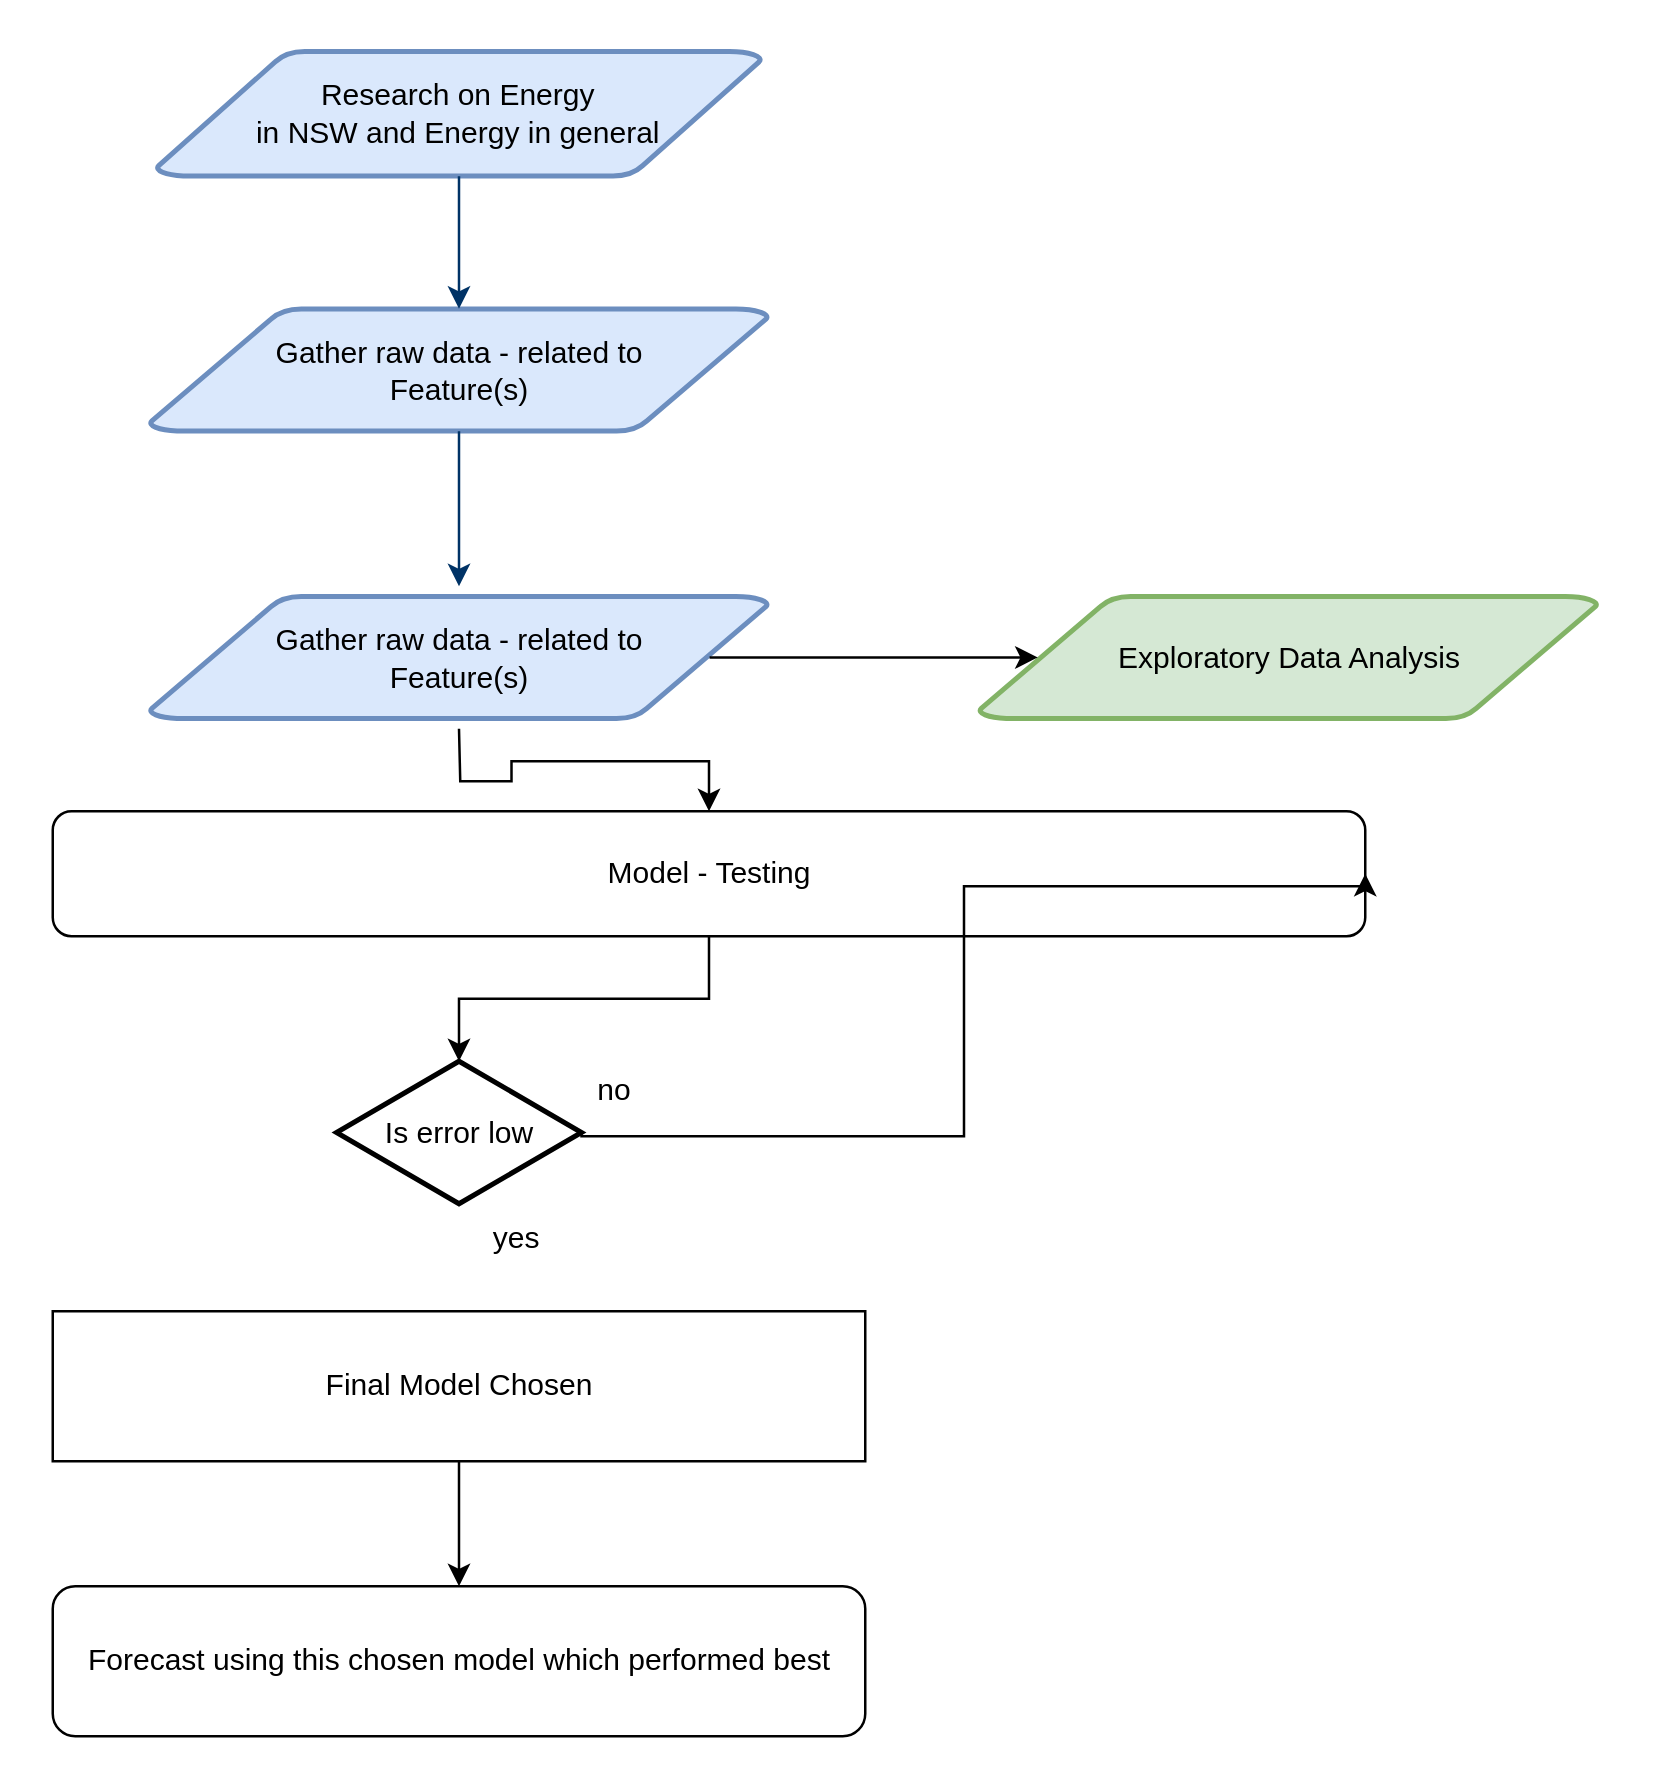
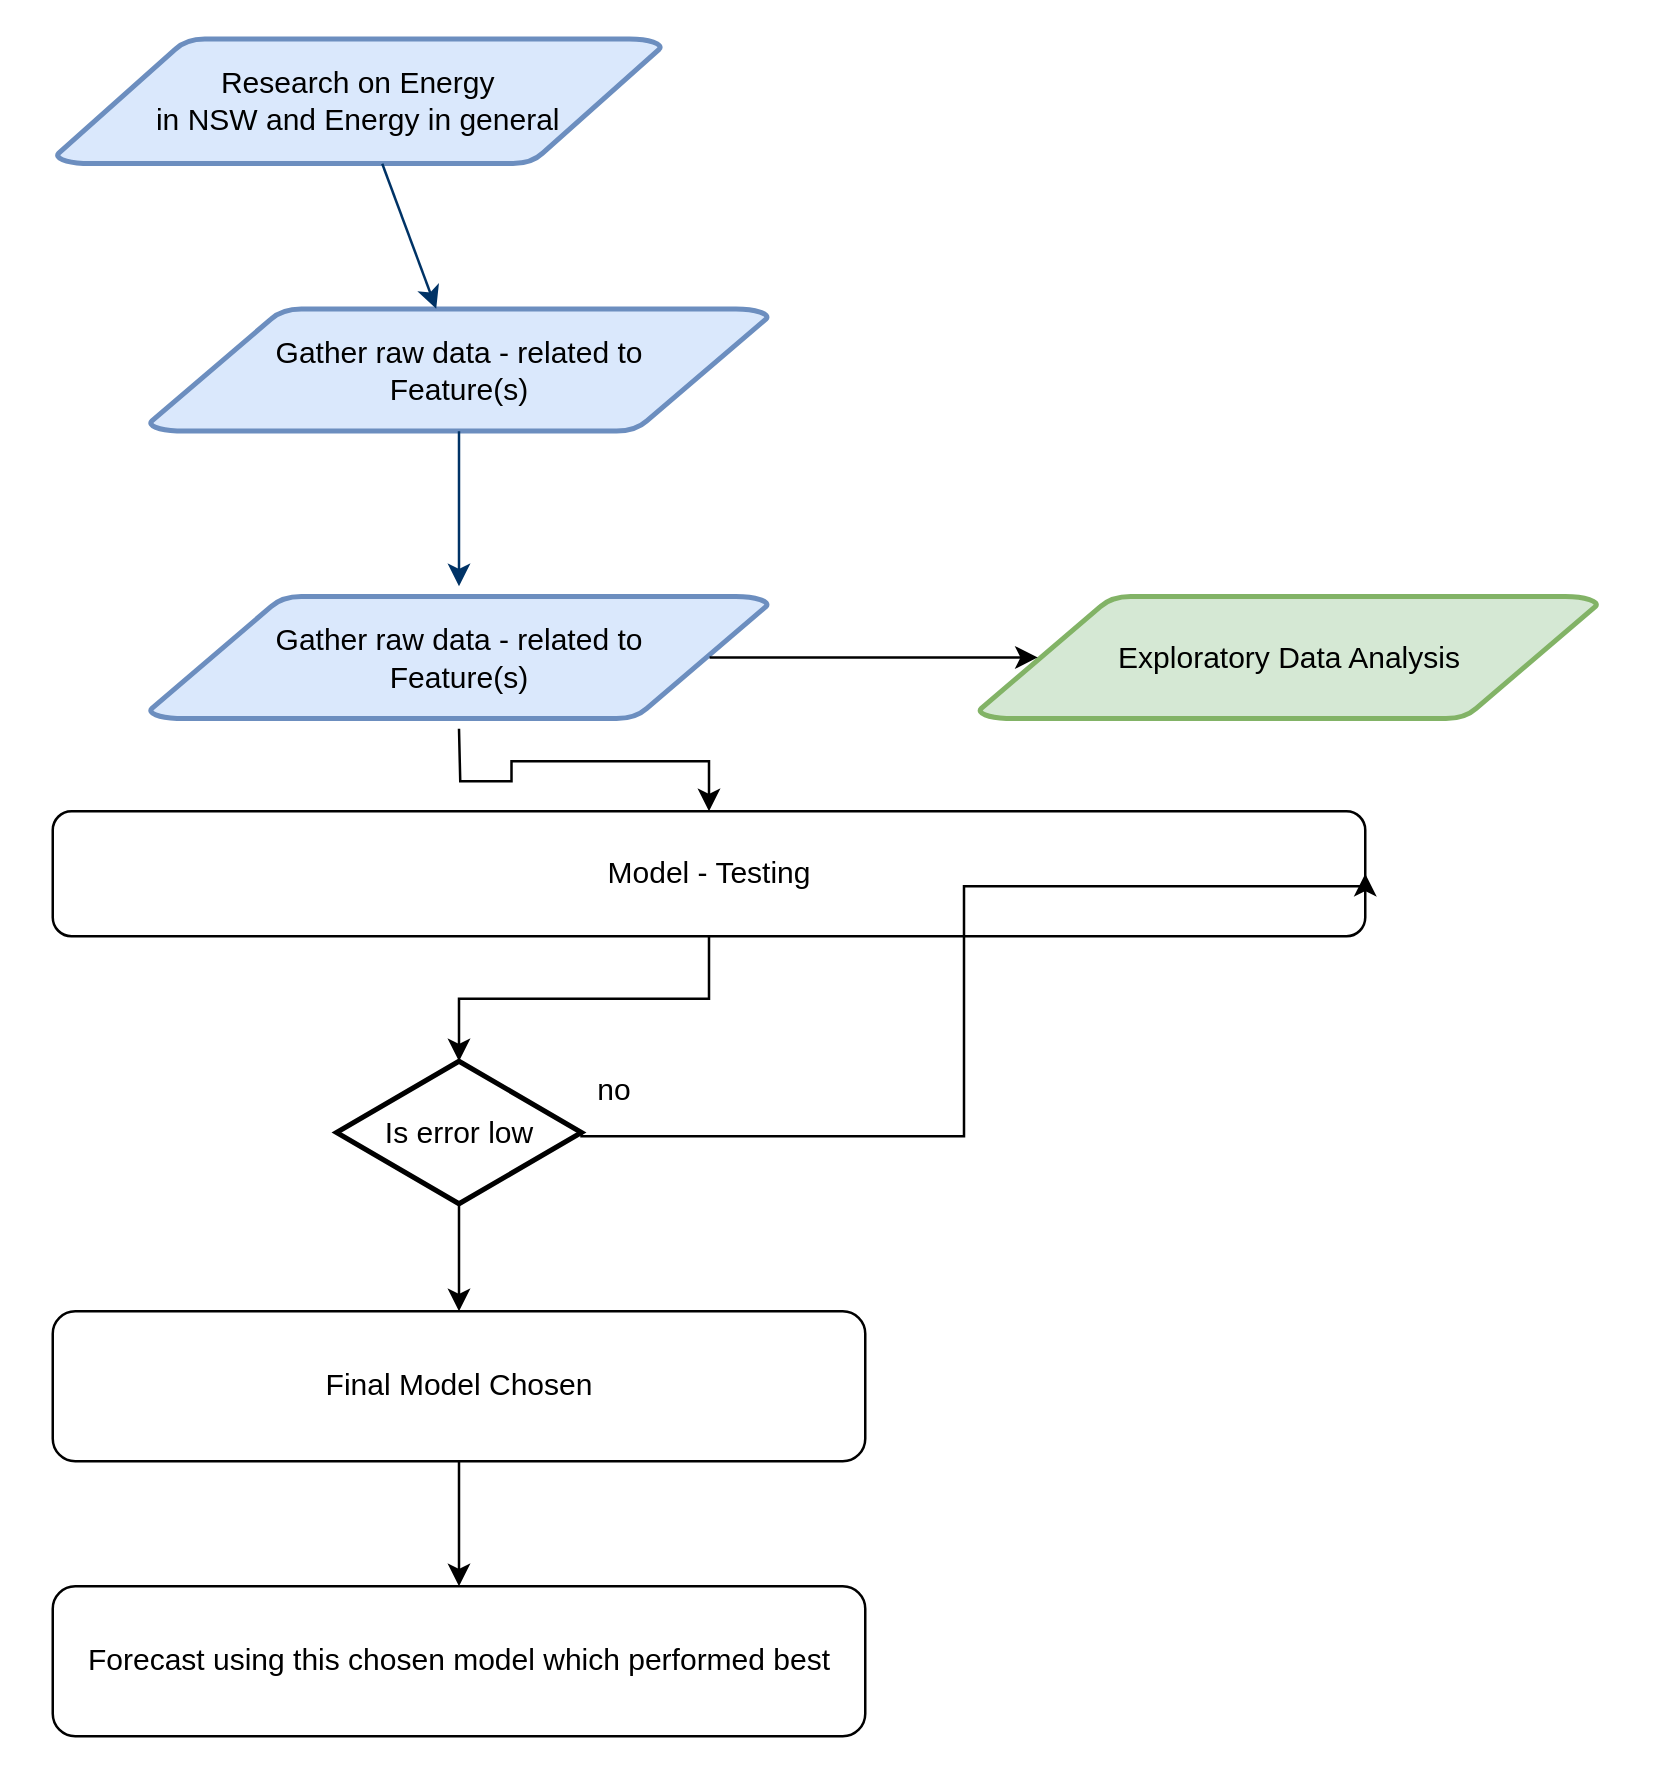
- <mxCell id="2" value="Research on Energy &lt;br&gt;in NSW and Energy in general" style="shape=mxgraph.flowchart.data;strokeWidth=2;gradientDirection=north;fontStyle=0;html=1;whiteSpace=wrap;fillColor=#dae8fc;strokeColor=#6c8ebf;" parent="1" vertex="1"><mxGeometry x="62" y="20" width="242" height="50" as="geometry" /></mxCell>
+ <mxCell id="2" value="Research on Energy &lt;br&gt;in NSW and Energy in general" style="shape=mxgraph.flowchart.data;strokeWidth=2;gradientDirection=north;fontStyle=0;html=1;whiteSpace=wrap;fillColor=#dae8fc;strokeColor=#6c8ebf;" parent="1" vertex="1"><mxGeometry x="22" y="15" width="242" height="50" as="geometry" /></mxCell>
- <mxCell id="16" value="yes" style="text;fontStyle=0;html=1;strokeColor=none;gradientColor=none;fillColor=none;strokeWidth=2;" parent="1" vertex="1"><mxGeometry x="195" y="481" width="40" height="26" as="geometry" /></mxCell>
+ <mxCell id="9" style="edgeStyle=orthogonalEdgeStyle;rounded=0;orthogonalLoop=1;jettySize=auto;html=1;exitX=0.5;exitY=1;exitDx=0;exitDy=0;exitPerimeter=0;entryX=0.5;entryY=0;entryDx=0;entryDy=0;" parent="1" source="10" target="14" edge="1"><mxGeometry relative="1" as="geometry" /></mxCell>
- <mxCell id="14" value="Final Model Chosen" style="whiteSpace=wrap;html=1;rounded=0;" parent="1" vertex="1"><mxGeometry x="20.5" y="524" width="325" height="60" as="geometry" /></mxCell>
+ <mxCell id="14" value="Final Model Chosen" style="rounded=1;whiteSpace=wrap;html=1;" parent="1" vertex="1"><mxGeometry x="20.5" y="524" width="325" height="60" as="geometry" /></mxCell>
